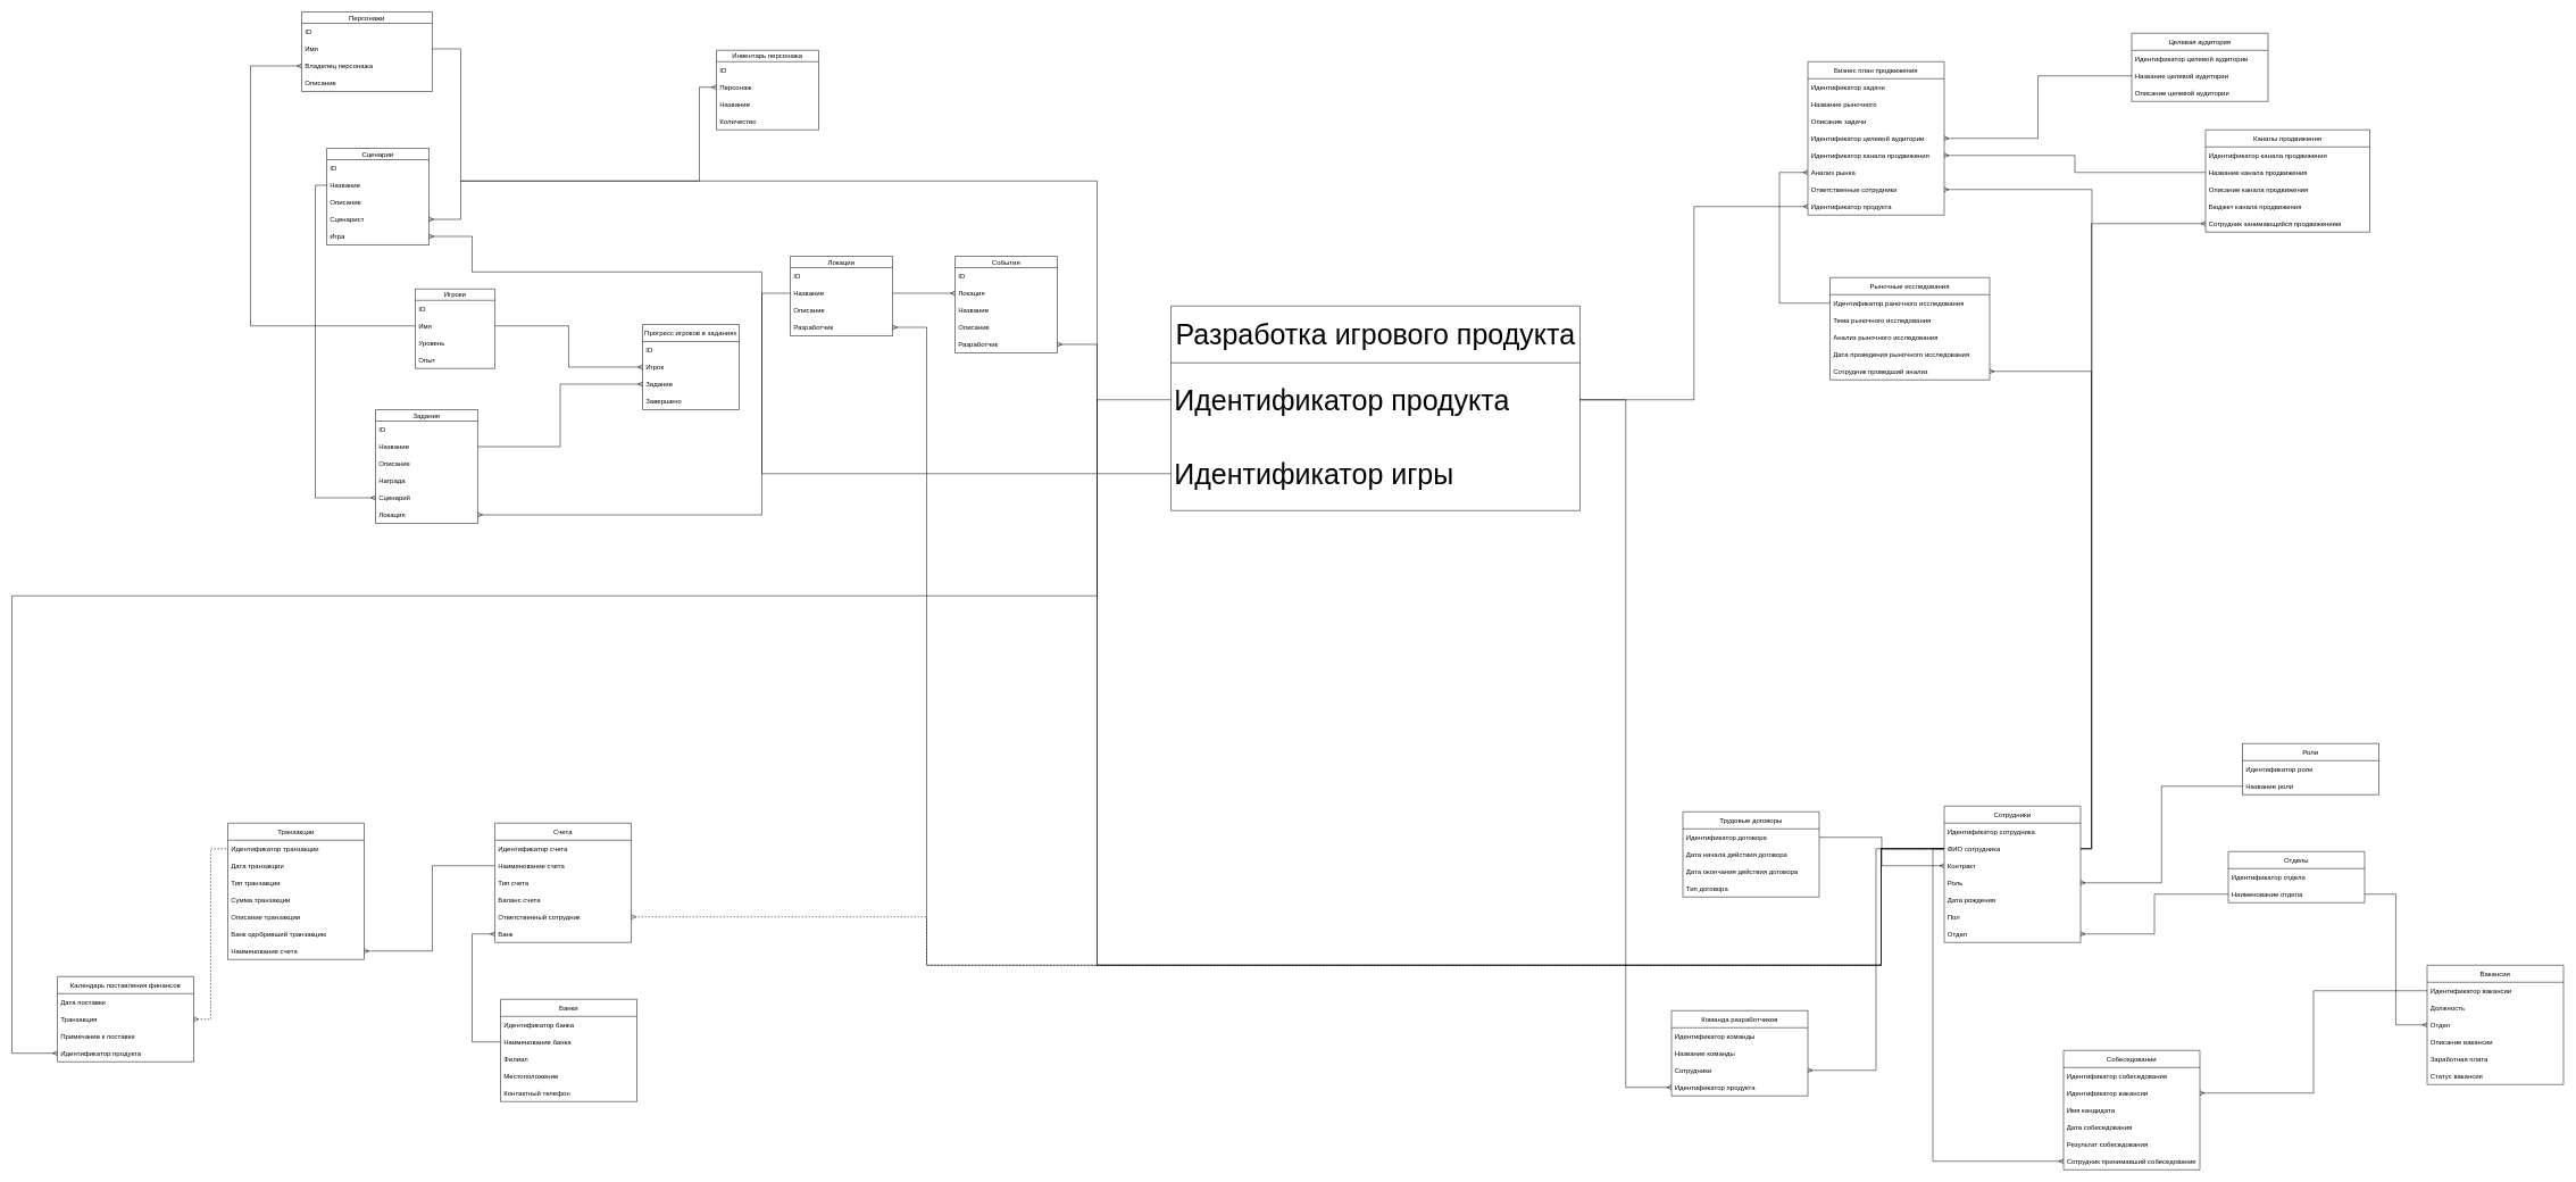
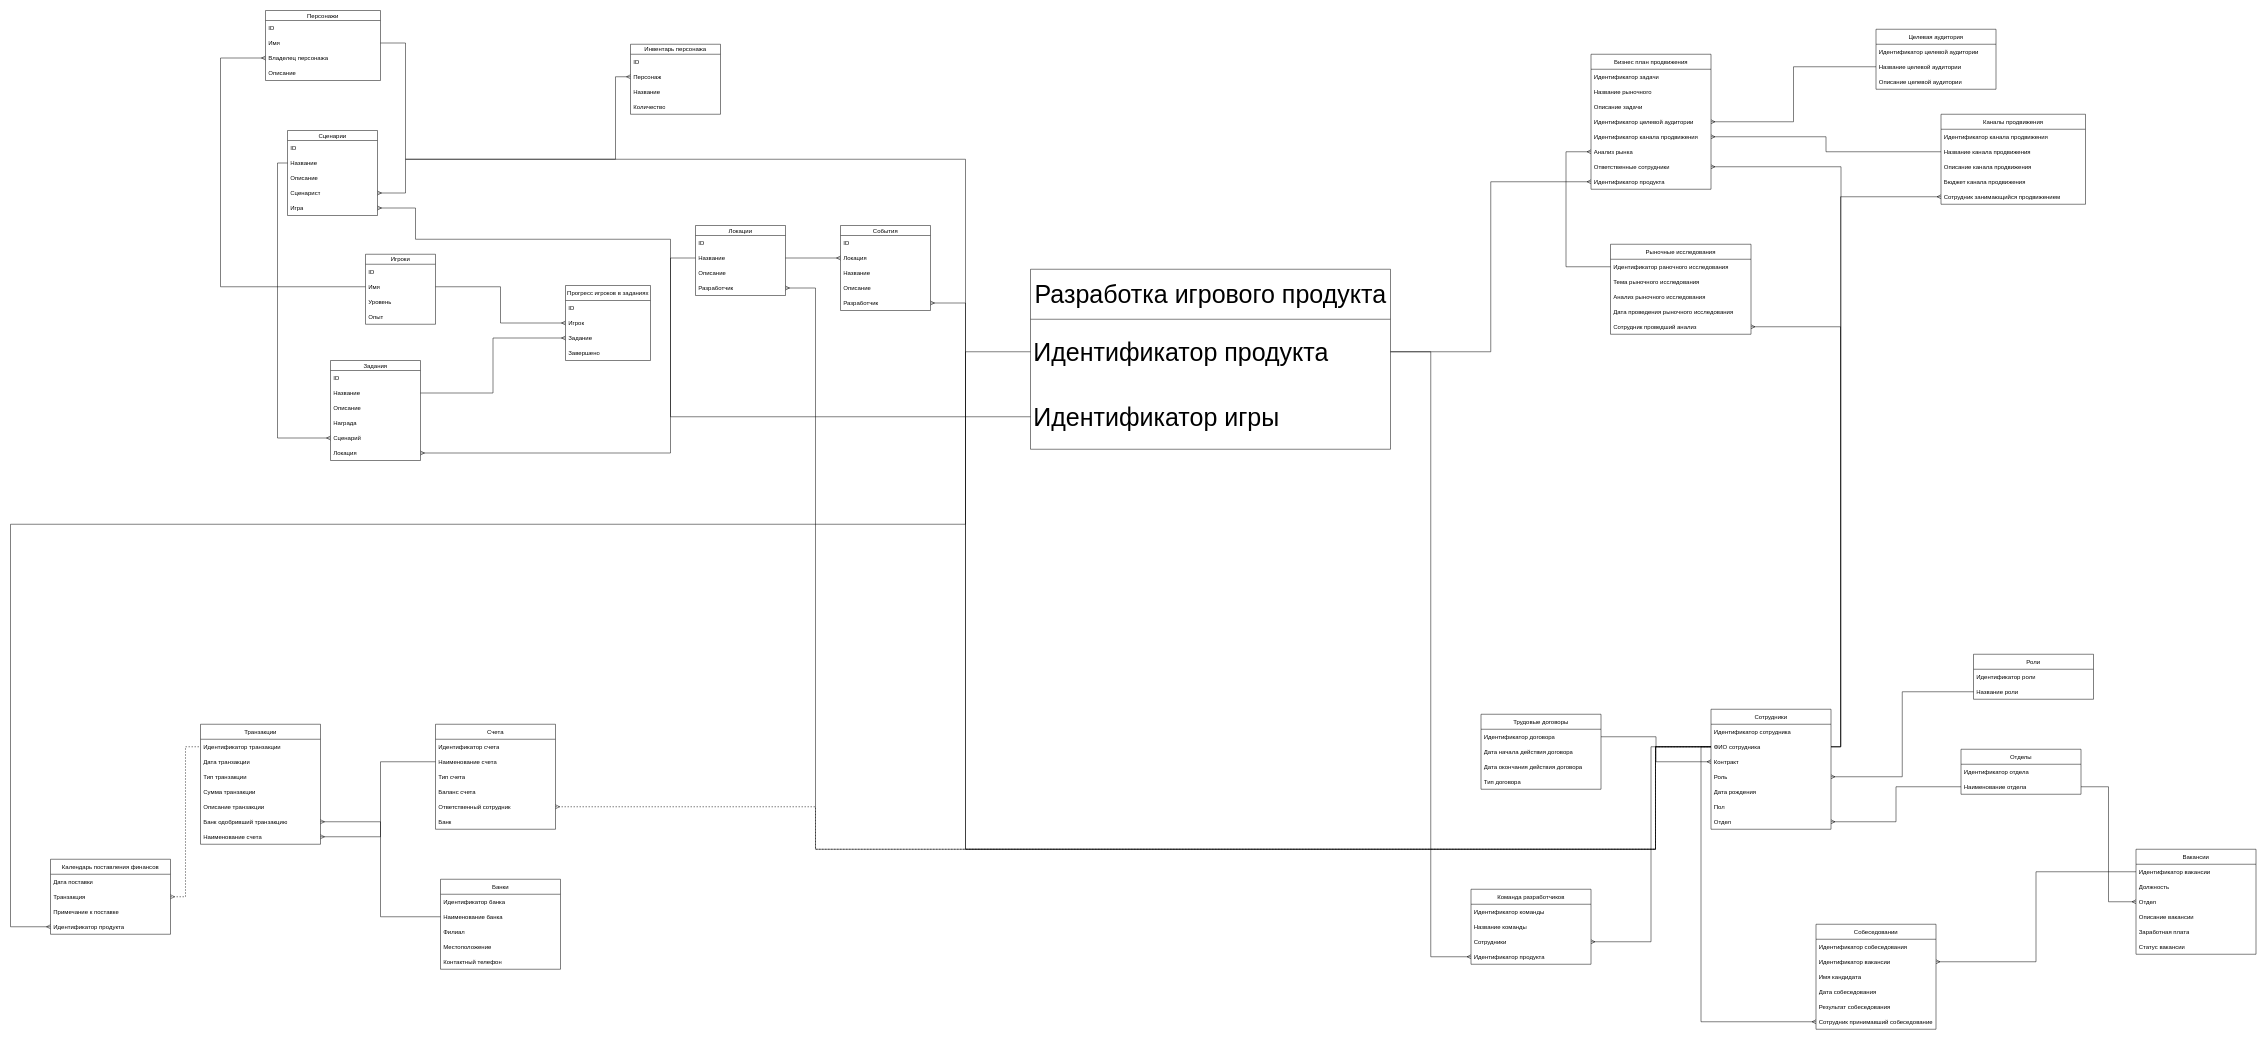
- <mxCell id="135" style="edgeStyle=orthogonalEdgeStyle;rounded=0;orthogonalLoop=1;jettySize=auto;html=1;startArrow=ERmany;startFill=0;endArrow=none;endFill=0;" parent="1" source="82" target="85" edge="1"><mxGeometry relative="1" as="geometry"><Array as="points"><mxPoint x="830" y="1643" /><mxPoint x="830" y="1833" /></Array></mxGeometry></mxCell>
+ <mxCell id="134" style="edgeStyle=orthogonalEdgeStyle;rounded=0;orthogonalLoop=1;jettySize=auto;html=1;startArrow=ERmany;startFill=0;endArrow=none;endFill=0;" parent="1" source="95" target="85" edge="1"><mxGeometry relative="1" as="geometry" /></mxCell>
